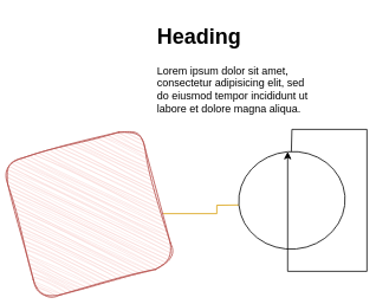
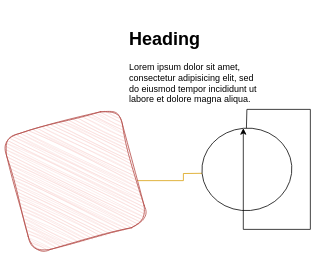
- <mxCell id="6" value="&lt;h1 style=&quot;margin-top: 0px;&quot;&gt;Heading&lt;/h1&gt;&lt;p&gt;Lorem ipsum dolor sit amet, consectetur adipisicing elit, sed do eiusmod tempor incididunt ut labore et dolore magna aliqua.&lt;/p&gt;" style="text;html=1;whiteSpace=wrap;overflow=hidden;rounded=0;" vertex="1" parent="1"><mxGeometry x="175" y="20" width="180" height="120" as="geometry" /></mxCell>
+ <mxCell id="6" value="&lt;h1 style=&quot;margin-top: 0px;&quot;&gt;Heading&lt;/h1&gt;&lt;p&gt;Lorem ipsum dolor sit amet, consectetur adipisicing elit, sed do eiusmod tempor incididunt ut labore et dolore magna aliqua.&lt;/p&gt;" style="text;html=1;whiteSpace=wrap;overflow=hidden;rounded=0;" vertex="1" parent="1"><mxGeometry x="170" y="30" width="180" height="120" as="geometry" /></mxCell>
